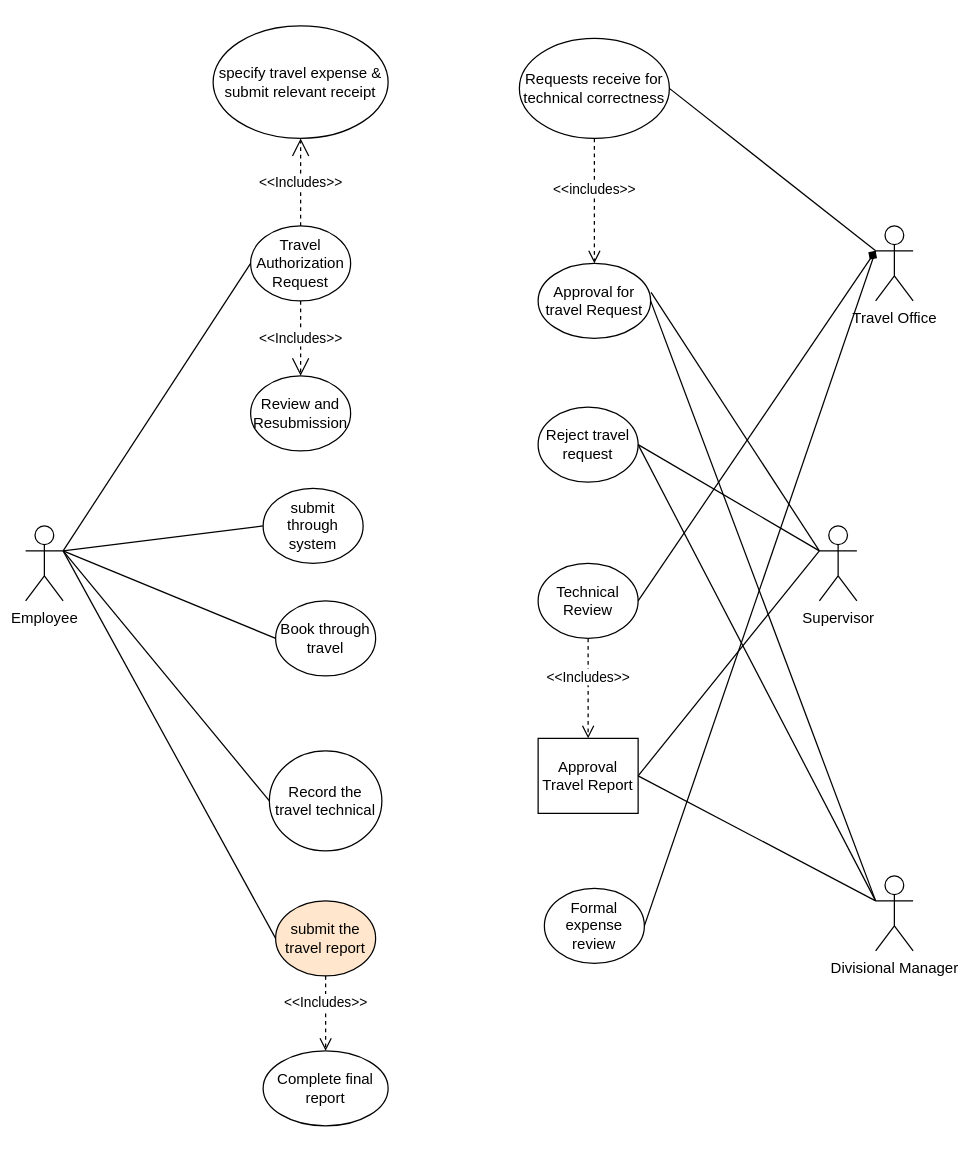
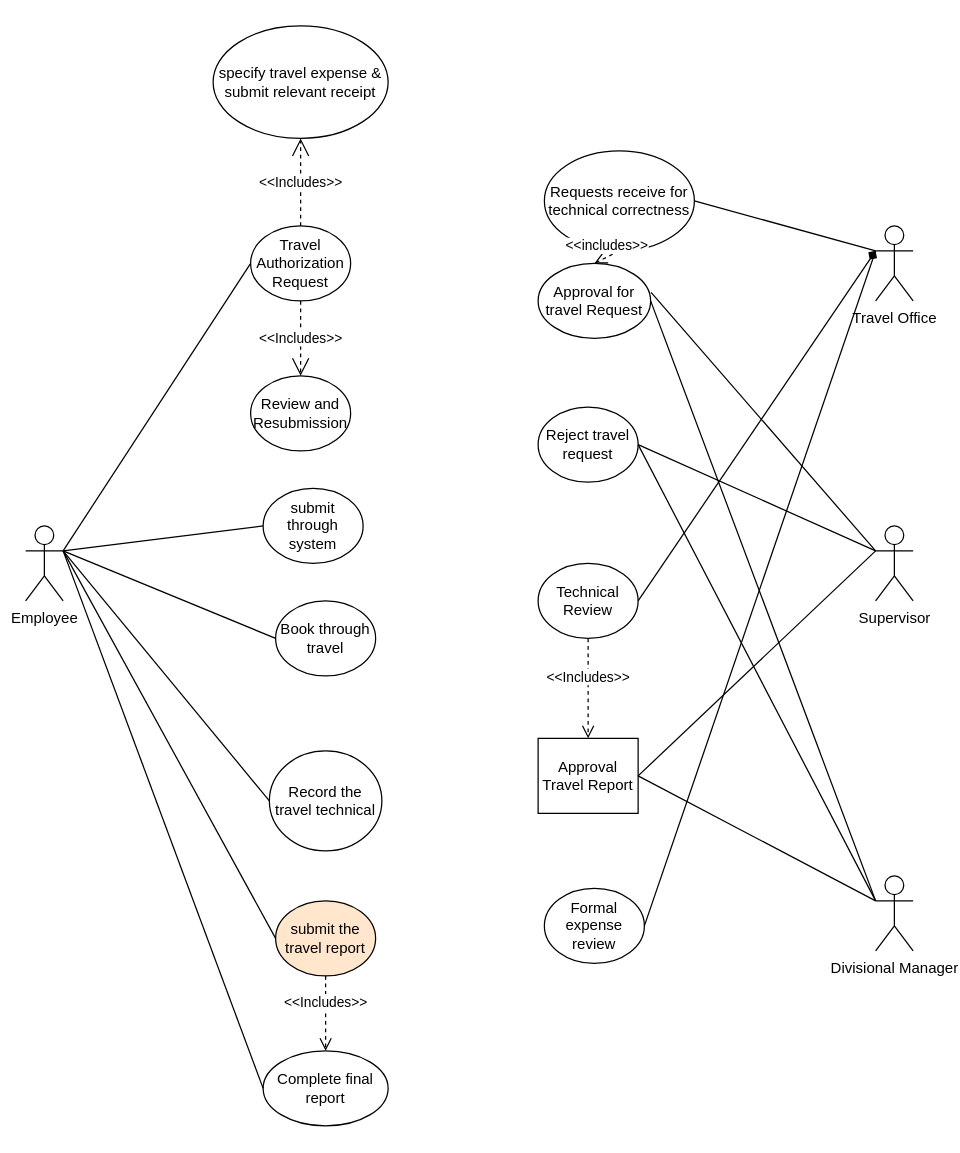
- <mxCell id="12" value="Requests receive for technical correctness" style="ellipse;whiteSpace=wrap;html=1;" vertex="1" parent="1"><mxGeometry x="415" y="30" width="120" height="80" as="geometry" /></mxCell>
+ <mxCell id="12" value="Requests receive for technical correctness" style="ellipse;whiteSpace=wrap;html=1;" vertex="1" parent="1"><mxGeometry x="435" y="120" width="120" height="80" as="geometry" /></mxCell>
- <mxCell id="4" value="Supervisor" style="shape=umlActor;verticalLabelPosition=bottom;verticalAlign=top;html=1;outlineConnect=0;" vertex="1" parent="1"><mxGeometry x="655" y="420" width="30" height="60" as="geometry" /></mxCell>
+ <mxCell id="4" value="Supervisor" style="shape=umlActor;verticalLabelPosition=bottom;verticalAlign=top;html=1;outlineConnect=0;" vertex="1" parent="1"><mxGeometry x="700" y="420" width="30" height="60" as="geometry" /></mxCell>
+ <mxCell id="27" value="" style="endArrow=none;html=1;rounded=0;entryX=0;entryY=0.5;entryDx=0;entryDy=0;exitX=1;exitY=0.333;exitDx=0;exitDy=0;exitPerimeter=0;" edge="1" parent="1" source="2" target="11"><mxGeometry width="50" height="50" relative="1" as="geometry"><mxPoint x="30" y="200" as="sourcePoint" /><mxPoint x="120" y="90" as="targetPoint" /></mxGeometry></mxCell>
